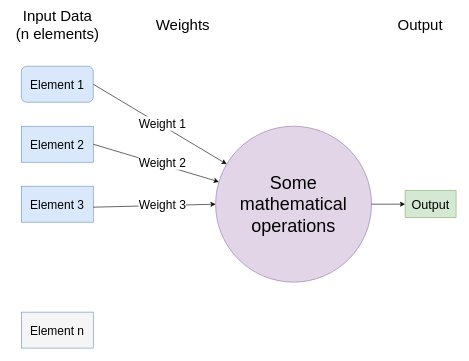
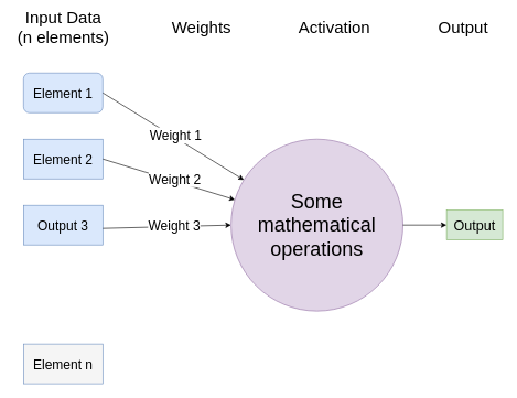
+ <mxCell id="18" value="&lt;font style=&quot;font-size: 25px&quot;&gt;Activation&lt;/font&gt;" style="text;html=1;align=center;verticalAlign=middle;resizable=0;points=[];autosize=1;" vertex="1" parent="1"><mxGeometry x="445" y="30" width="120" height="20" as="geometry" /></mxCell>
- <mxCell id="4" value="&lt;font style=&quot;font-size: 20px&quot;&gt;Element 3&lt;/font&gt;" style="rounded=0;whiteSpace=wrap;html=1;fillColor=#dae8fc;strokeColor=#6c8ebf;" vertex="1" parent="1"><mxGeometry x="35" y="310" width="120" height="60" as="geometry" /></mxCell>
+ <mxCell id="4" value="&lt;font style=&quot;font-size: 20px&quot;&gt;Output 3&lt;/font&gt;" style="rounded=0;whiteSpace=wrap;html=1;fillColor=#dae8fc;strokeColor=#6c8ebf;" vertex="1" parent="1"><mxGeometry x="35" y="310" width="120" height="60" as="geometry" /></mxCell>
- <mxCell id="2" value="&lt;font style=&quot;font-size: 30px&quot;&gt;Some mathematical operations&lt;/font&gt;" style="ellipse;whiteSpace=wrap;html=1;aspect=fixed;fillColor=#e1d5e7;strokeColor=#9673a6;" vertex="1" parent="1"><mxGeometry x="359" y="210" width="260" height="260" as="geometry" /></mxCell>
+ <mxCell id="2" value="&lt;font style=&quot;font-size: 30px&quot;&gt;Some mathematical operations&lt;/font&gt;" style="ellipse;whiteSpace=wrap;html=1;aspect=fixed;fillColor=#e1d5e7;strokeColor=#9673a6;" vertex="1" parent="1"><mxGeometry x="349" y="210" width="260" height="260" as="geometry" /></mxCell>
